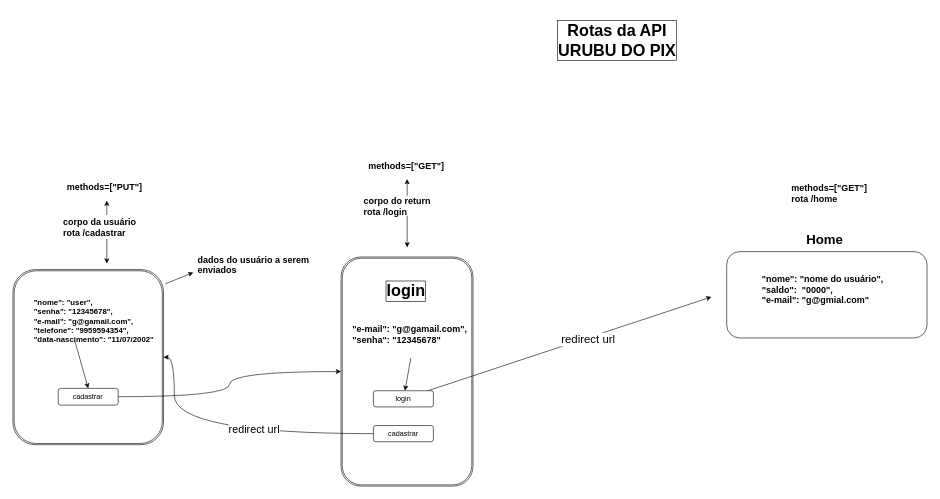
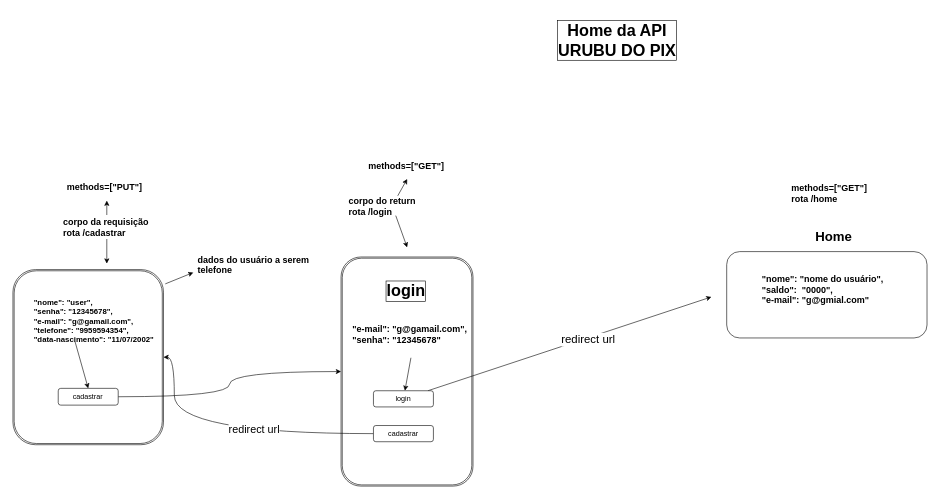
- <mxCell id="12" value="Rotas da API&lt;div&gt;URUBU DO PIX&lt;/div&gt;" style="text;strokeColor=none;fillColor=none;html=1;fontSize=27;fontStyle=1;verticalAlign=middle;align=center;labelBorderColor=default;labelBackgroundColor=none;textShadow=0;horizontal=1;" parent="1" vertex="1"><mxGeometry x="955" y="20" width="145" height="93" as="geometry" /></mxCell>
+ <mxCell id="12" value="Home da API&lt;div&gt;URUBU DO PIX&lt;/div&gt;" style="text;strokeColor=none;fillColor=none;html=1;fontSize=27;fontStyle=1;verticalAlign=middle;align=center;labelBorderColor=default;labelBackgroundColor=none;textShadow=0;horizontal=1;" parent="1" vertex="1"><mxGeometry x="955" y="20" width="145" height="93" as="geometry" /></mxCell>
- <mxCell id="5" value="corpo do return&lt;div&gt;rota /login&lt;/div&gt;" style="text;strokeColor=none;fillColor=none;html=1;fontSize=15;fontStyle=1;verticalAlign=middle;align=left;" parent="1" vertex="1"><mxGeometry x="603.75" y="326" width="149" height="33" as="geometry" /></mxCell>
+ <mxCell id="5" value="corpo do return&lt;div&gt;rota /login&lt;/div&gt;" style="text;strokeColor=none;fillColor=none;html=1;fontSize=15;fontStyle=1;verticalAlign=middle;align=left;" parent="1" vertex="1"><mxGeometry x="578.75" y="326" width="149" height="33" as="geometry" /></mxCell>
- <mxCell id="10" value="corpo da usuário&amp;nbsp;&lt;div&gt;rota /cadastrar&lt;/div&gt;" style="text;strokeColor=none;fillColor=none;html=1;fontSize=15;fontStyle=1;verticalAlign=middle;align=left;" parent="1" vertex="1"><mxGeometry x="102.94" y="358" width="149" height="40" as="geometry" /></mxCell>
+ <mxCell id="10" value="corpo da requisição&amp;nbsp;&lt;div&gt;rota /cadastrar&lt;/div&gt;" style="text;strokeColor=none;fillColor=none;html=1;fontSize=15;fontStyle=1;verticalAlign=middle;align=left;" parent="1" vertex="1"><mxGeometry x="102.94" y="358" width="149" height="40" as="geometry" /></mxCell>
- <mxCell id="30" value="Home" style="text;strokeColor=none;fillColor=none;html=1;fontSize=22;fontStyle=1;verticalAlign=middle;align=left;" vertex="1" parent="1"><mxGeometry x="1342" y="388" width="55" height="21" as="geometry" /></mxCell>
+ <mxCell id="30" value="Home" style="text;strokeColor=none;fillColor=none;html=1;fontSize=22;fontStyle=1;verticalAlign=middle;align=left;" vertex="1" parent="1"><mxGeometry x="1357" y="383" width="55" height="21" as="geometry" /></mxCell>
- <mxCell id="11" value="dados do usuário a serem&amp;nbsp;&lt;div&gt;enviados&amp;nbsp;&lt;/div&gt;" style="text;strokeColor=none;fillColor=none;html=1;fontSize=15;fontStyle=1;verticalAlign=middle;align=left;" parent="1" vertex="1"><mxGeometry x="326.94" y="421" width="149" height="40" as="geometry" /></mxCell>
+ <mxCell id="11" value="dados do usuário a serem&amp;nbsp;&lt;div&gt;telefone&amp;nbsp;&lt;/div&gt;" style="text;strokeColor=none;fillColor=none;html=1;fontSize=15;fontStyle=1;verticalAlign=middle;align=left;" parent="1" vertex="1"><mxGeometry x="326.94" y="421" width="149" height="40" as="geometry" /></mxCell>
